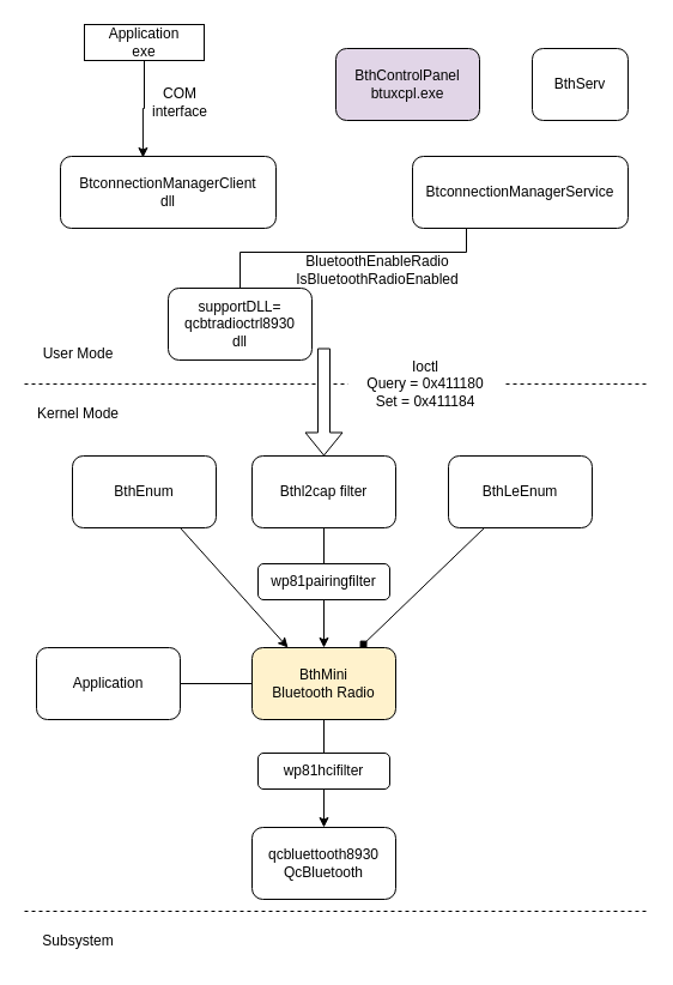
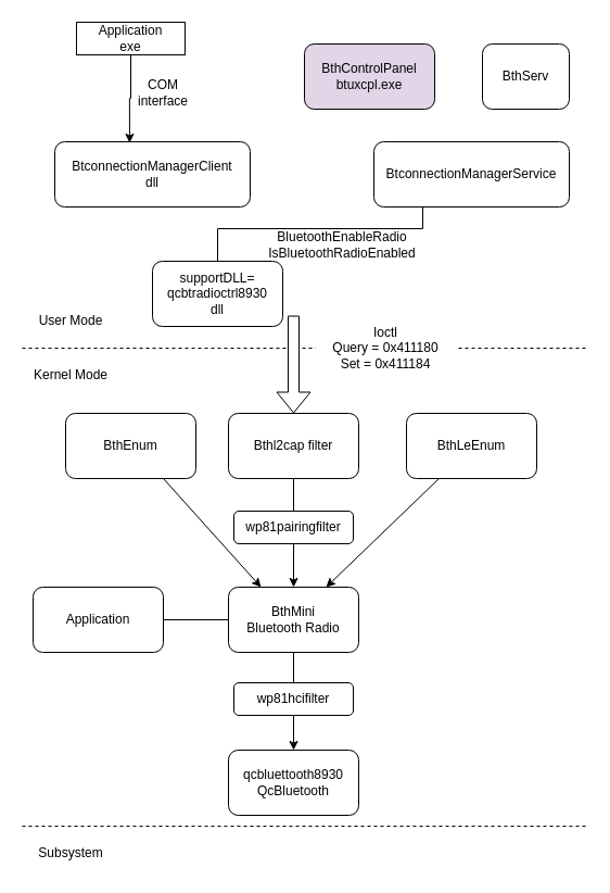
- <mxCell id="26" style="rounded=0;orthogonalLoop=1;jettySize=auto;html=1;exitX=0.25;exitY=1;exitDx=0;exitDy=0;entryX=0.75;entryY=0;entryDx=0;entryDy=0;endArrow=diamond;" edge="1" parent="1" source="27" target="18"><mxGeometry relative="1" as="geometry" /></mxCell>
+ <mxCell id="26" style="rounded=0;orthogonalLoop=1;jettySize=auto;html=1;exitX=0.25;exitY=1;exitDx=0;exitDy=0;entryX=0.75;entryY=0;entryDx=0;entryDy=0;" edge="1" parent="1" source="27" target="18"><mxGeometry relative="1" as="geometry" /></mxCell>
- <mxCell id="18" value="BthMini&lt;div&gt;Bluetooth Radio&lt;/div&gt;" style="rounded=1;whiteSpace=wrap;html=1;fillColor=#fff2cc;" vertex="1" parent="1"><mxGeometry x="210" y="540" width="120" height="60" as="geometry" /></mxCell>
+ <mxCell id="18" value="BthMini&lt;div&gt;Bluetooth Radio&lt;/div&gt;" style="rounded=1;whiteSpace=wrap;html=1;" vertex="1" parent="1"><mxGeometry x="210" y="540" width="120" height="60" as="geometry" /></mxCell>
